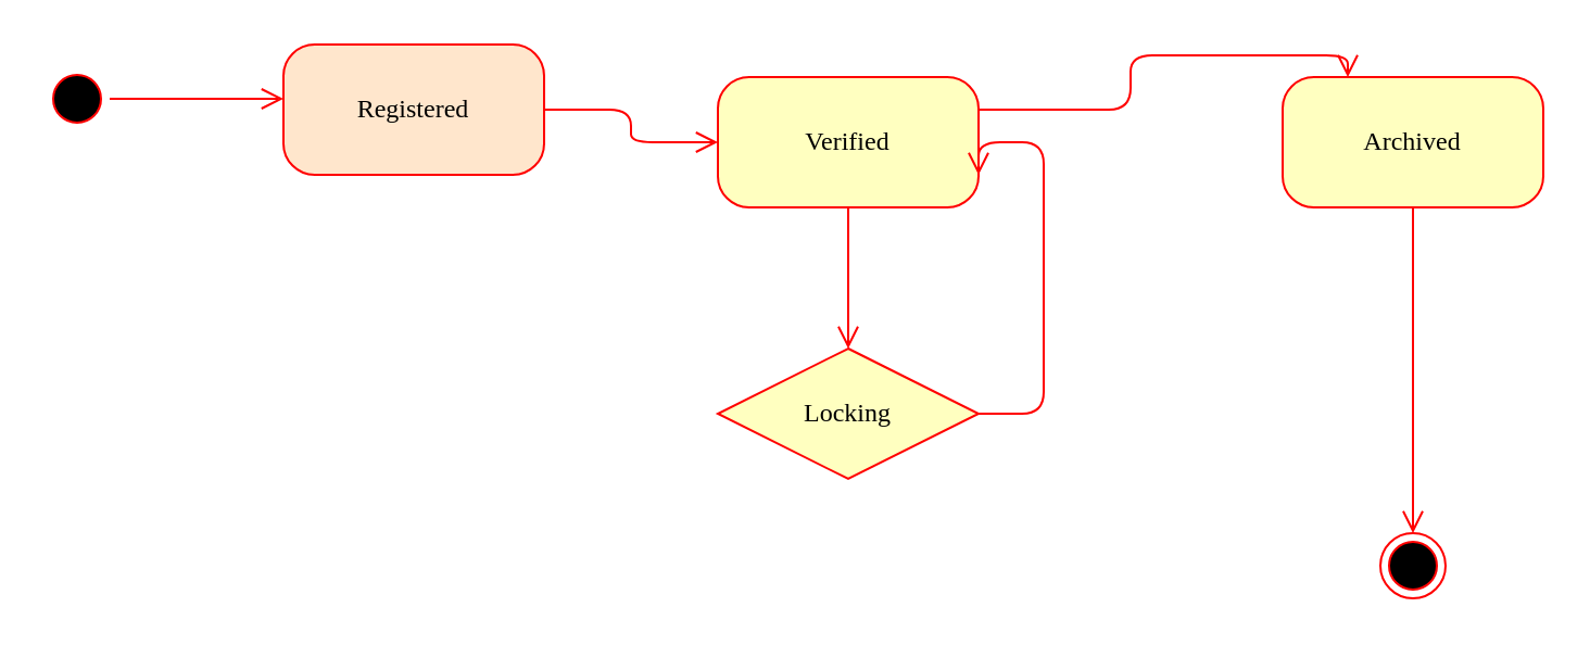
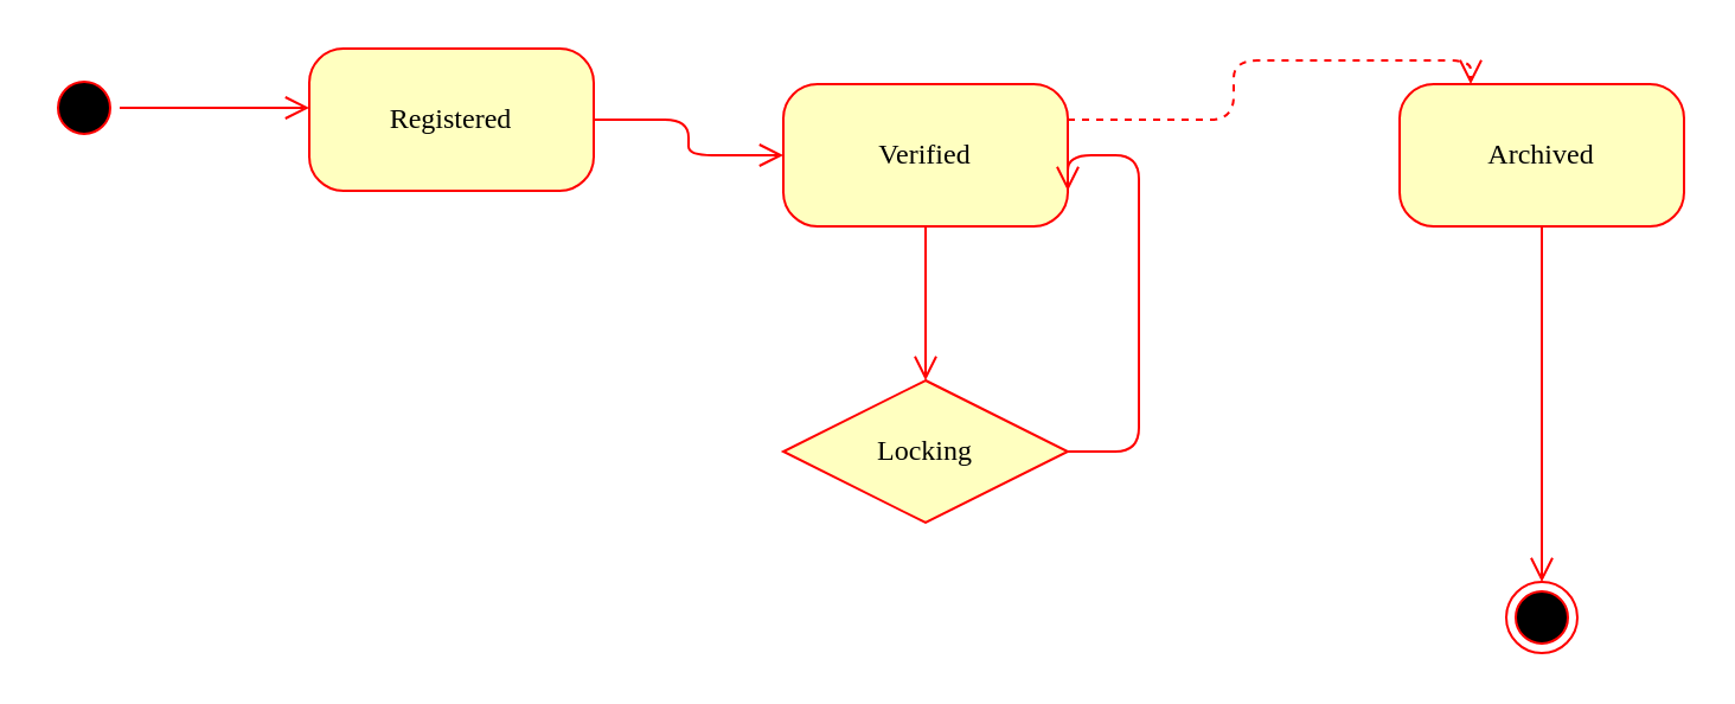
- <mxCell id="4" style="edgeStyle=orthogonalEdgeStyle;html=1;exitX=1;exitY=0.25;entryX=0.25;entryY=0;labelBackgroundColor=none;endArrow=open;endSize=8;strokeColor=#ff0000;fontFamily=Verdana;fontSize=12;align=left;" parent="1" source="5" target="6" edge="1"><mxGeometry relative="1" as="geometry" /></mxCell>
+ <mxCell id="4" style="edgeStyle=orthogonalEdgeStyle;html=1;exitX=1;exitY=0.25;entryX=0.25;entryY=0;labelBackgroundColor=none;endArrow=open;endSize=8;strokeColor=#ff0000;fontFamily=Verdana;fontSize=12;align=left;dashed=1;" parent="1" source="5" target="6" edge="1"><mxGeometry relative="1" as="geometry" /></mxCell>
- <mxCell id="3" value="Registered" style="rounded=1;whiteSpace=wrap;html=1;arcSize=24;fillColor=#ffe6cc;strokeColor=#ff0000;shadow=0;comic=0;labelBackgroundColor=none;fontFamily=Verdana;fontSize=12;fontColor=#000000;align=center;" parent="1" vertex="1"><mxGeometry x="130" y="20" width="120" height="60" as="geometry" /></mxCell>
+ <mxCell id="3" value="Registered" style="rounded=1;whiteSpace=wrap;html=1;arcSize=24;fillColor=#ffffc0;strokeColor=#ff0000;shadow=0;comic=0;labelBackgroundColor=none;fontFamily=Verdana;fontSize=12;fontColor=#000000;align=center;" parent="1" vertex="1"><mxGeometry x="130" y="20" width="120" height="60" as="geometry" /></mxCell>
